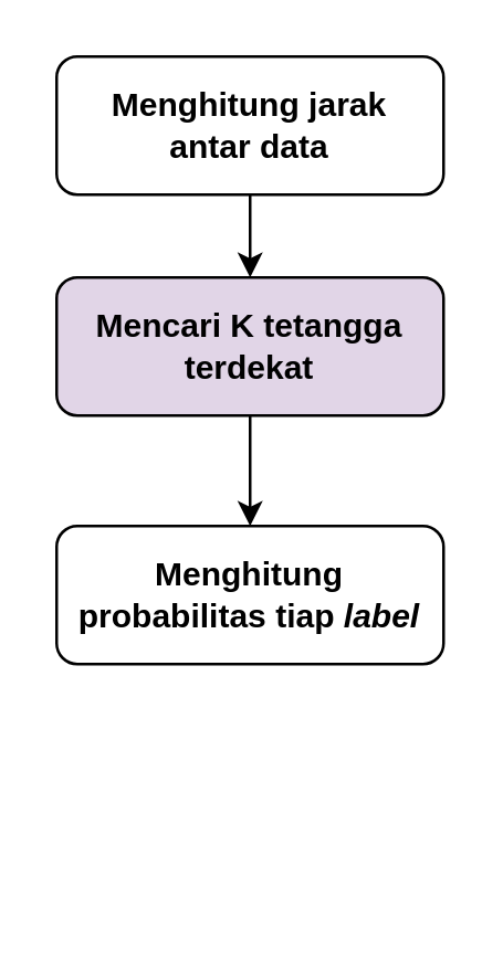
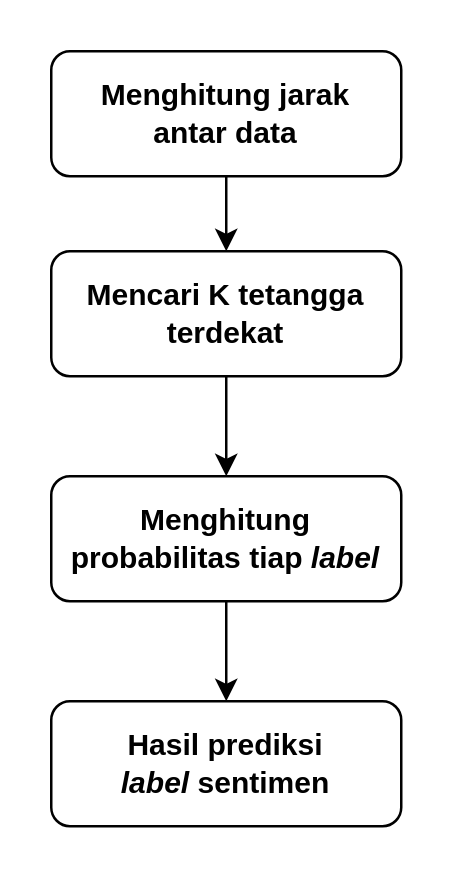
- <mxCell id="5" value="&lt;b&gt;Mencari K tetangga terdekat&lt;br&gt;&lt;/b&gt;" style="rounded=1;whiteSpace=wrap;html=1;fillColor=#e1d5e7;" parent="1" vertex="1"><mxGeometry x="20" y="100" width="140" height="50" as="geometry" /></mxCell>
+ <mxCell id="5" value="&lt;b&gt;Mencari K tetangga terdekat&lt;br&gt;&lt;/b&gt;" style="rounded=1;whiteSpace=wrap;html=1;" parent="1" vertex="1"><mxGeometry x="20" y="100" width="140" height="50" as="geometry" /></mxCell>
+ <mxCell id="6" style="edgeStyle=orthogonalEdgeStyle;rounded=0;orthogonalLoop=1;jettySize=auto;html=1;entryX=0.5;entryY=0;entryDx=0;entryDy=0;" edge="1" parent="1" source="7" target="8"><mxGeometry relative="1" as="geometry" /></mxCell>
+ <mxCell id="8" value="&lt;b&gt;Hasil prediksi &lt;i&gt;label&lt;/i&gt;&amp;nbsp;sentimen&lt;br&gt;&lt;/b&gt;" style="rounded=1;whiteSpace=wrap;html=1;" parent="1" vertex="1"><mxGeometry x="20" y="280" width="140" height="50" as="geometry" /></mxCell>
